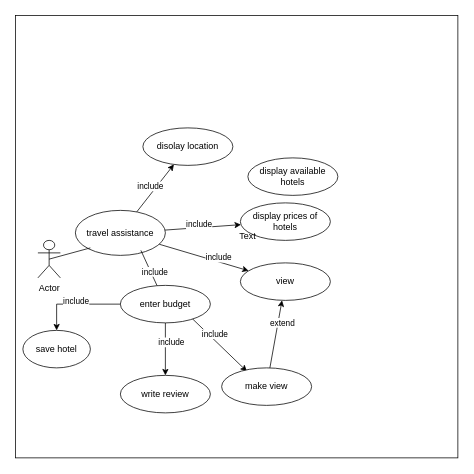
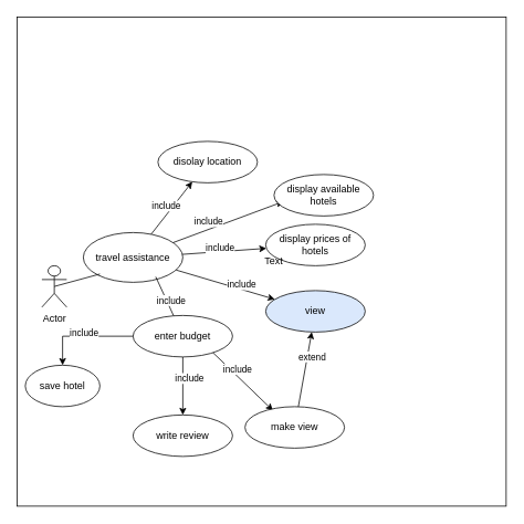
+ <mxCell id="8" value="" style="rounded=0;orthogonalLoop=1;jettySize=auto;html=1;entryX=0.094;entryY=0.653;entryDx=0;entryDy=0;entryPerimeter=0;" edge="1" parent="1" source="14" target="15"><mxGeometry relative="1" as="geometry" /></mxCell>
+ <mxCell id="9" value="include" style="edgeLabel;html=1;align=center;verticalAlign=middle;resizable=0;points=[];" vertex="1" connectable="0" parent="8"><mxGeometry x="-0.325" y="9" relative="1" as="geometry"><mxPoint as="offset" /></mxGeometry></mxCell>
- <mxCell id="17" value="view" style="ellipse;whiteSpace=wrap;html=1;" vertex="1" parent="1"><mxGeometry x="320" y="350" width="120" height="50" as="geometry" /></mxCell>
+ <mxCell id="17" value="view" style="ellipse;whiteSpace=wrap;html=1;fillColor=#dae8fc;" vertex="1" parent="1"><mxGeometry x="320" y="350" width="120" height="50" as="geometry" /></mxCell>
